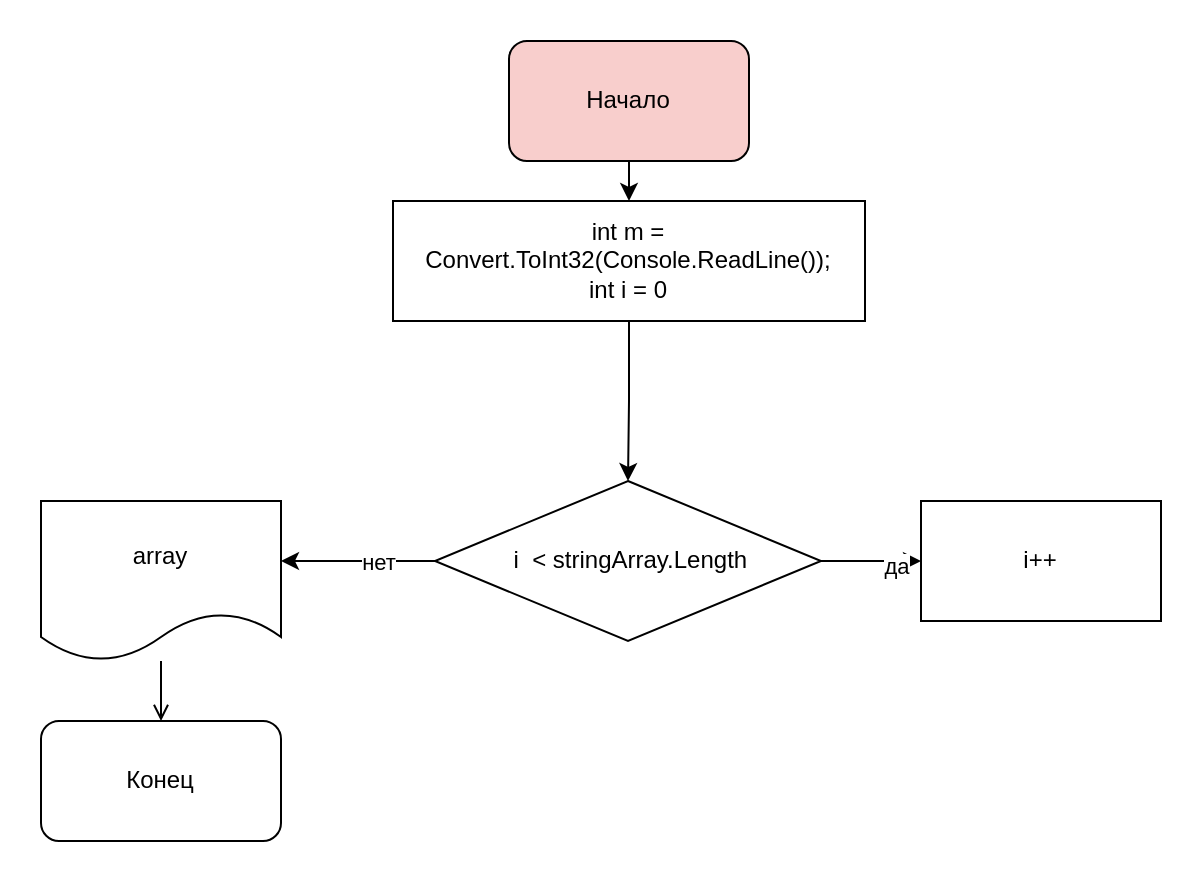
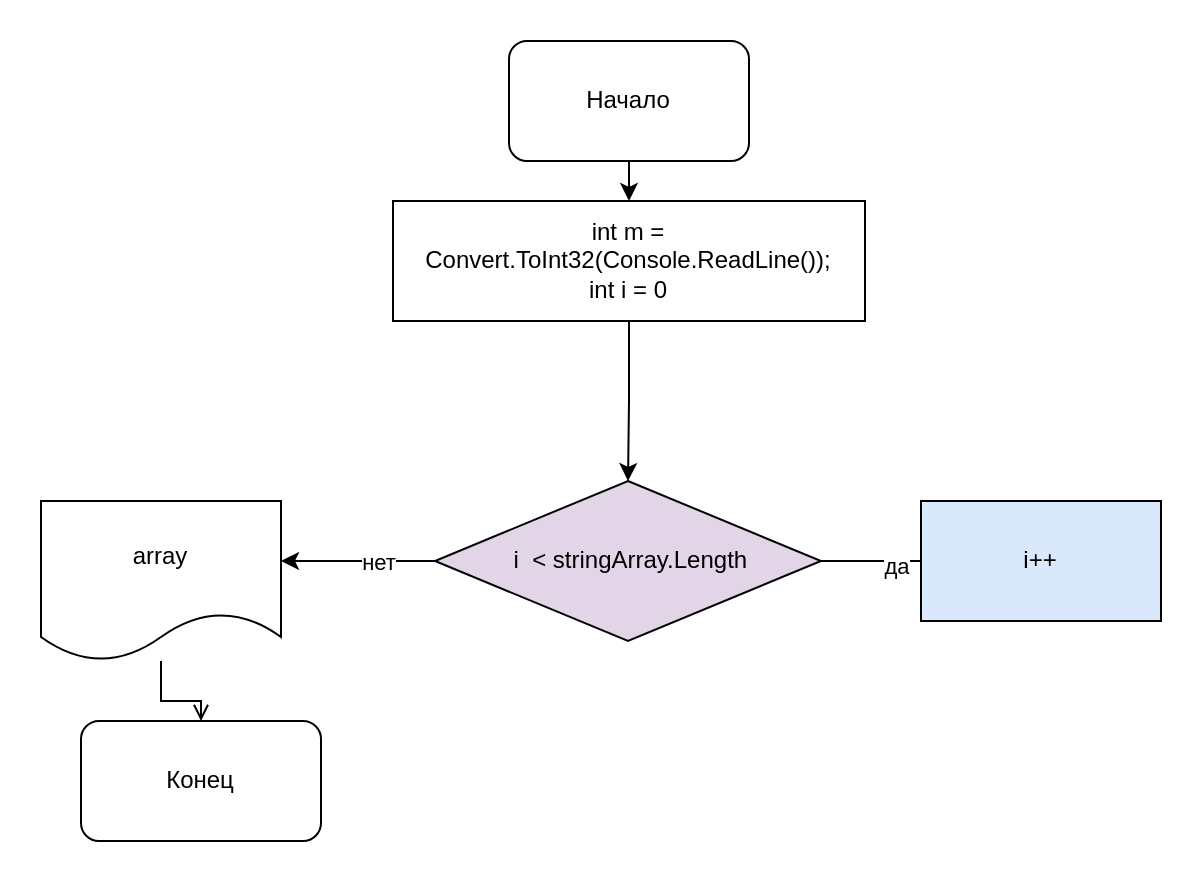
- <mxCell id="3" value="Начало&lt;br&gt;" style="rounded=1;whiteSpace=wrap;html=1;fillColor=#f8cecc;" parent="1" vertex="1"><mxGeometry x="254" width="120" height="60" as="geometry" y="20" /></mxCell>
+ <mxCell id="3" value="Начало&lt;br&gt;" style="rounded=1;whiteSpace=wrap;html=1;" parent="1" vertex="1"><mxGeometry x="254" width="120" height="60" as="geometry" y="20" /></mxCell>
- <mxCell id="11" value="&amp;nbsp;i&amp;nbsp; &amp;lt; stringArray.Length" style="rhombus;whiteSpace=wrap;html=1;" parent="1" vertex="1"><mxGeometry x="217" y="240" width="193" height="80" as="geometry" /></mxCell>
+ <mxCell id="11" value="&amp;nbsp;i&amp;nbsp; &amp;lt; stringArray.Length" style="rhombus;whiteSpace=wrap;html=1;fillColor=#e1d5e7;" parent="1" vertex="1"><mxGeometry x="217" y="240" width="193" height="80" as="geometry" /></mxCell>
- <mxCell id="7" style="edgeStyle=orthogonalEdgeStyle;rounded=0;orthogonalLoop=1;jettySize=auto;html=1;entryX=0;entryY=0.5;entryDx=0;entryDy=0;" edge="1" parent="1" source="11" target="12"><mxGeometry relative="1" as="geometry" /></mxCell>
+ <mxCell id="7" style="edgeStyle=orthogonalEdgeStyle;rounded=0;orthogonalLoop=1;jettySize=auto;html=1;entryX=0;entryY=0.5;entryDx=0;entryDy=0;endArrow=none;" edge="1" parent="1" source="11" target="12"><mxGeometry relative="1" as="geometry" /></mxCell>
- <mxCell id="12" value="i++" style="rounded=0;whiteSpace=wrap;html=1;" parent="1" vertex="1"><mxGeometry x="460" y="250" width="120" height="60" as="geometry" /></mxCell>
+ <mxCell id="12" value="i++" style="rounded=0;whiteSpace=wrap;html=1;fillColor=#dae8fc;" parent="1" vertex="1"><mxGeometry x="460" y="250" width="120" height="60" as="geometry" /></mxCell>
- <mxCell id="4" value="Конец" style="rounded=1;whiteSpace=wrap;html=1;" parent="1" vertex="1"><mxGeometry x="20" y="360" width="120" height="60" as="geometry" /></mxCell>
+ <mxCell id="4" value="Конец" style="rounded=1;whiteSpace=wrap;html=1;" parent="1" vertex="1"><mxGeometry x="40" y="360" width="120" height="60" as="geometry" /></mxCell>
